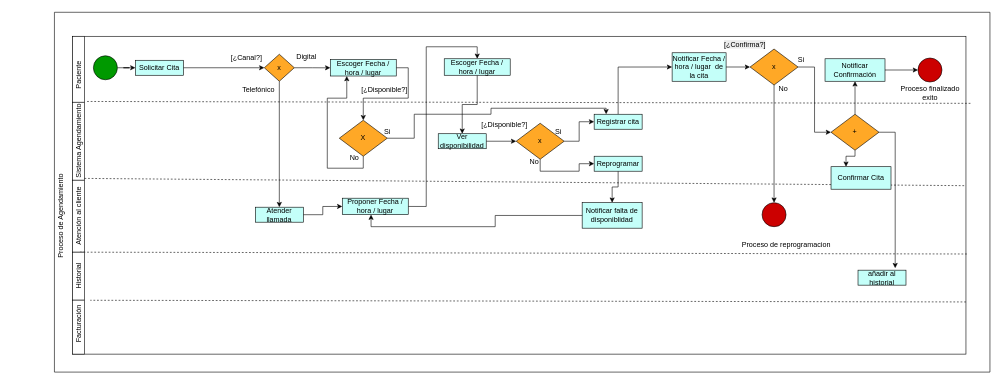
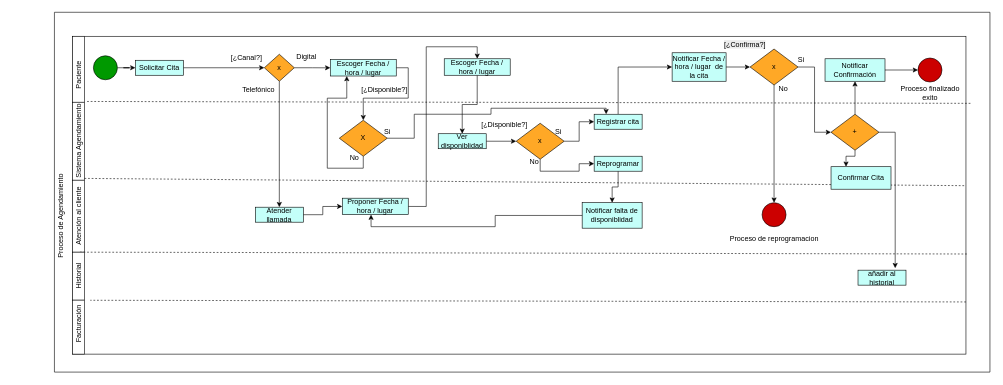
- <mxCell id="25" value="Ver disponibilidad" style="rounded=0;whiteSpace=wrap;html=1;fillColor=light-dark(#C4FFF9,#000000);" vertex="1" parent="2"><mxGeometry x="640" y="202.5" width="80" height="25" as="geometry" /></mxCell>
+ <mxCell id="25" value="Ver disponiblidad" style="rounded=0;whiteSpace=wrap;html=1;fillColor=light-dark(#C4FFF9,#000000);" vertex="1" parent="2"><mxGeometry x="640" y="202.5" width="80" height="25" as="geometry" /></mxCell>
- <mxCell id="58" value="Proceso de reprogramacion" style="text;html=1;align=center;verticalAlign=middle;resizable=0;points=[];autosize=1;strokeColor=none;fillColor=none;" vertex="1" parent="2"><mxGeometry x="1135" y="372.5" width="170" height="30" as="geometry" /></mxCell>
+ <mxCell id="58" value="Proceso de reprogramacion" style="text;html=1;align=center;verticalAlign=middle;resizable=0;points=[];autosize=1;strokeColor=none;fillColor=none;" vertex="1" parent="2"><mxGeometry x="1115" y="362.5" width="170" height="30" as="geometry" /></mxCell>
